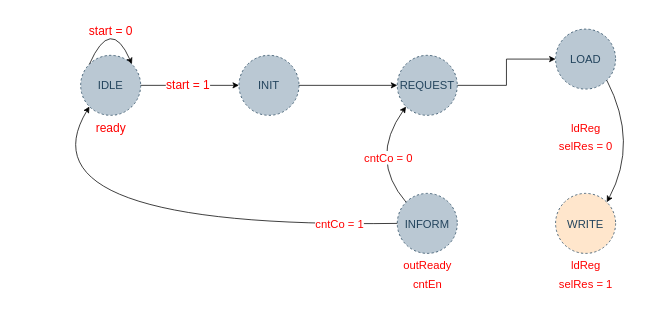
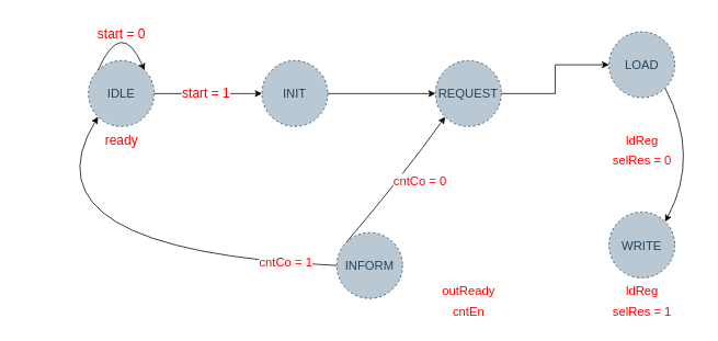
- <mxCell id="18" value="&lt;font style=&quot;font-size: 15px;&quot;&gt;INFORM&lt;/font&gt;" style="ellipse;whiteSpace=wrap;html=1;aspect=fixed;fillColor=#bac8d3;strokeColor=#23445d;fontColor=#23445D;dashed=1;" parent="1" vertex="1"><mxGeometry x="529" y="257" width="80" height="80" as="geometry" /></mxCell>
+ <mxCell id="18" value="&lt;font style=&quot;font-size: 15px;&quot;&gt;INFORM&lt;/font&gt;" style="ellipse;whiteSpace=wrap;html=1;aspect=fixed;fillColor=#bac8d3;strokeColor=#23445d;fontColor=#23445D;dashed=1;" parent="1" vertex="1"><mxGeometry x="409" y="282" width="80" height="80" as="geometry" /></mxCell>
- <mxCell id="14" value="&lt;font style=&quot;font-size: 15px;&quot;&gt;WRITE&lt;/font&gt;" style="ellipse;whiteSpace=wrap;html=1;aspect=fixed;fillColor=#ffe6cc;strokeColor=#23445d;fontColor=#23445D;dashed=1;" parent="1" vertex="1"><mxGeometry x="740" y="257" width="80" height="80" as="geometry" /></mxCell>
+ <mxCell id="14" value="&lt;font style=&quot;font-size: 15px;&quot;&gt;WRITE&lt;/font&gt;" style="ellipse;whiteSpace=wrap;html=1;aspect=fixed;fillColor=#bac8d3;strokeColor=#23445d;fontColor=#23445D;dashed=1;" parent="1" vertex="1"><mxGeometry x="740" y="257" width="80" height="80" as="geometry" /></mxCell>
